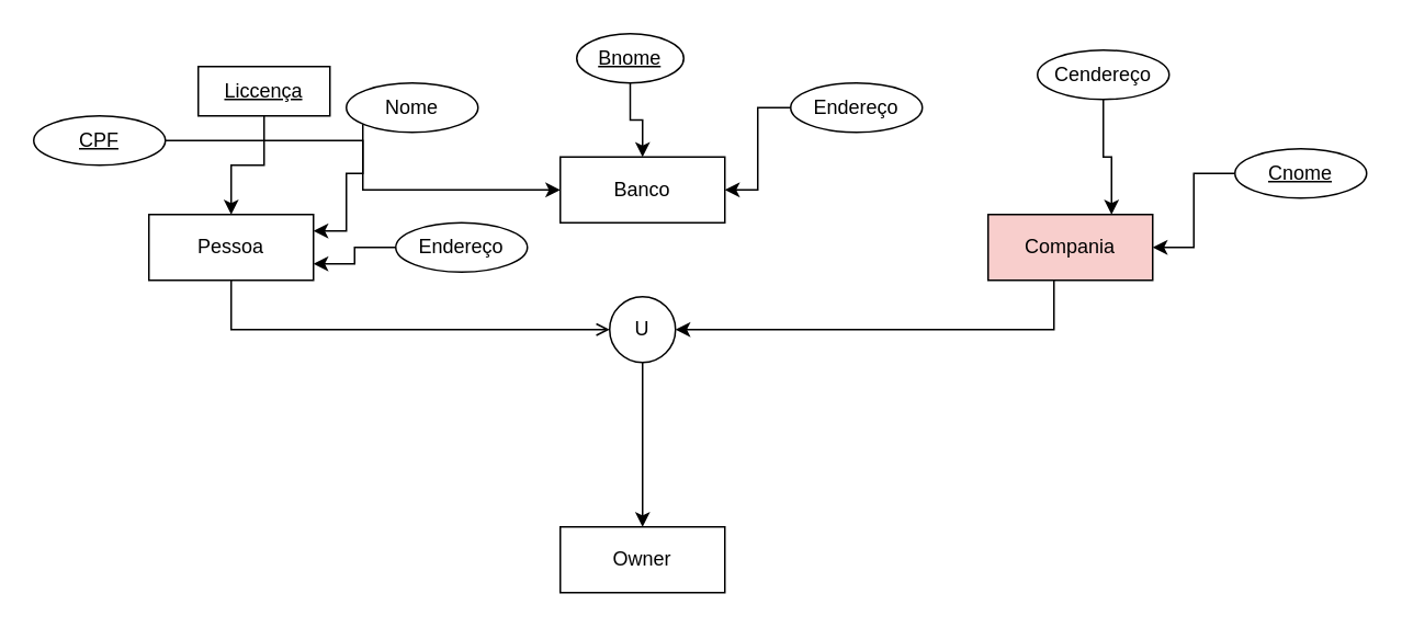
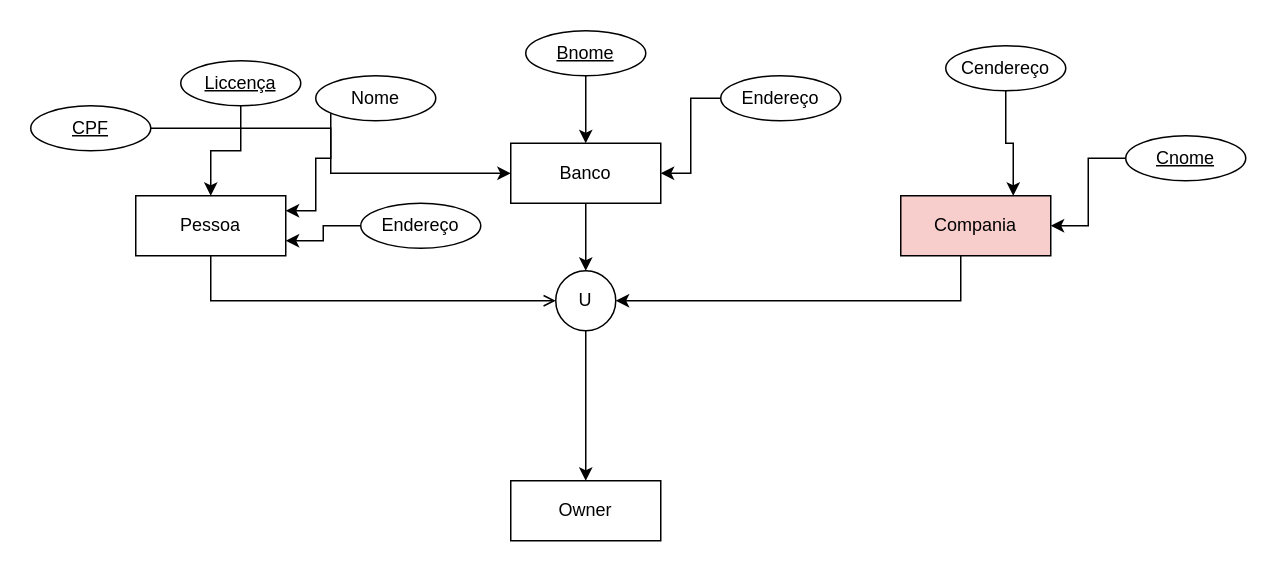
- <mxCell id="22" value="Bnome" style="ellipse;whiteSpace=wrap;html=1;align=center;fontStyle=4;" vertex="1" parent="1"><mxGeometry x="350" y="20" width="65" height="30" as="geometry" /></mxCell>
+ <mxCell id="22" value="Bnome" style="ellipse;whiteSpace=wrap;html=1;align=center;fontStyle=4;" vertex="1" parent="1"><mxGeometry x="350" width="80" height="30" as="geometry" y="20" /></mxCell>
- <mxCell id="12" value="Liccença" style="whiteSpace=wrap;html=1;align=center;fontStyle=4;rounded=0;" vertex="1" parent="1"><mxGeometry x="120" y="40" width="80" height="30" as="geometry" /></mxCell>
+ <mxCell id="12" value="Liccença" style="ellipse;whiteSpace=wrap;html=1;align=center;fontStyle=4;" vertex="1" parent="1"><mxGeometry x="120" y="40" width="80" height="30" as="geometry" /></mxCell>
+ <mxCell id="4" style="edgeStyle=orthogonalEdgeStyle;rounded=0;orthogonalLoop=1;jettySize=auto;html=1;" edge="1" parent="1" source="5" target="9"><mxGeometry relative="1" as="geometry"><Array as="points"><mxPoint x="390" y="130" /><mxPoint x="390" y="130" /></Array></mxGeometry></mxCell>
